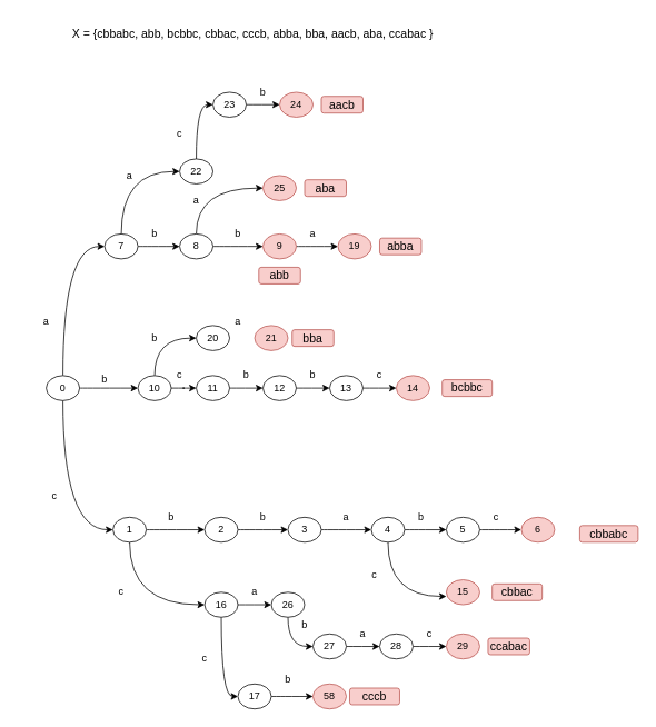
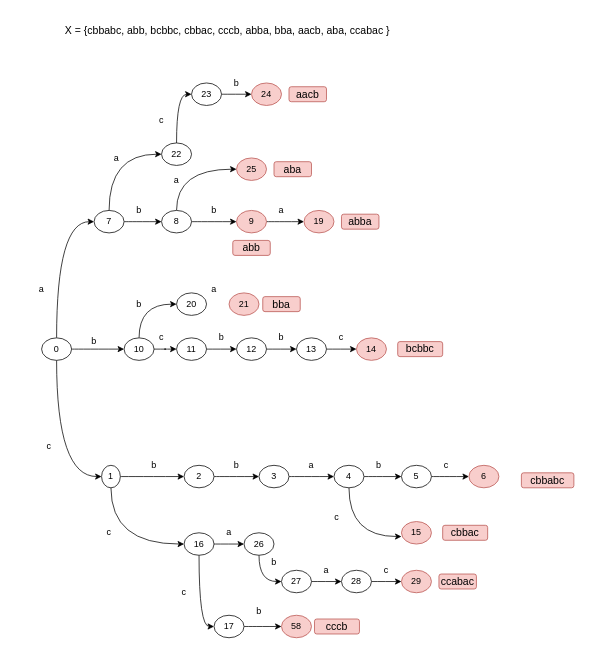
- <mxCell id="14" value="1" style="ellipse;whiteSpace=wrap;html=1;" vertex="1" parent="1"><mxGeometry x="135" y="620" width="40" height="30" as="geometry" /></mxCell>
+ <mxCell id="14" value="1" style="ellipse;whiteSpace=wrap;html=1;" vertex="1" parent="1"><mxGeometry x="135" y="620" width="25" height="30" as="geometry" /></mxCell>
